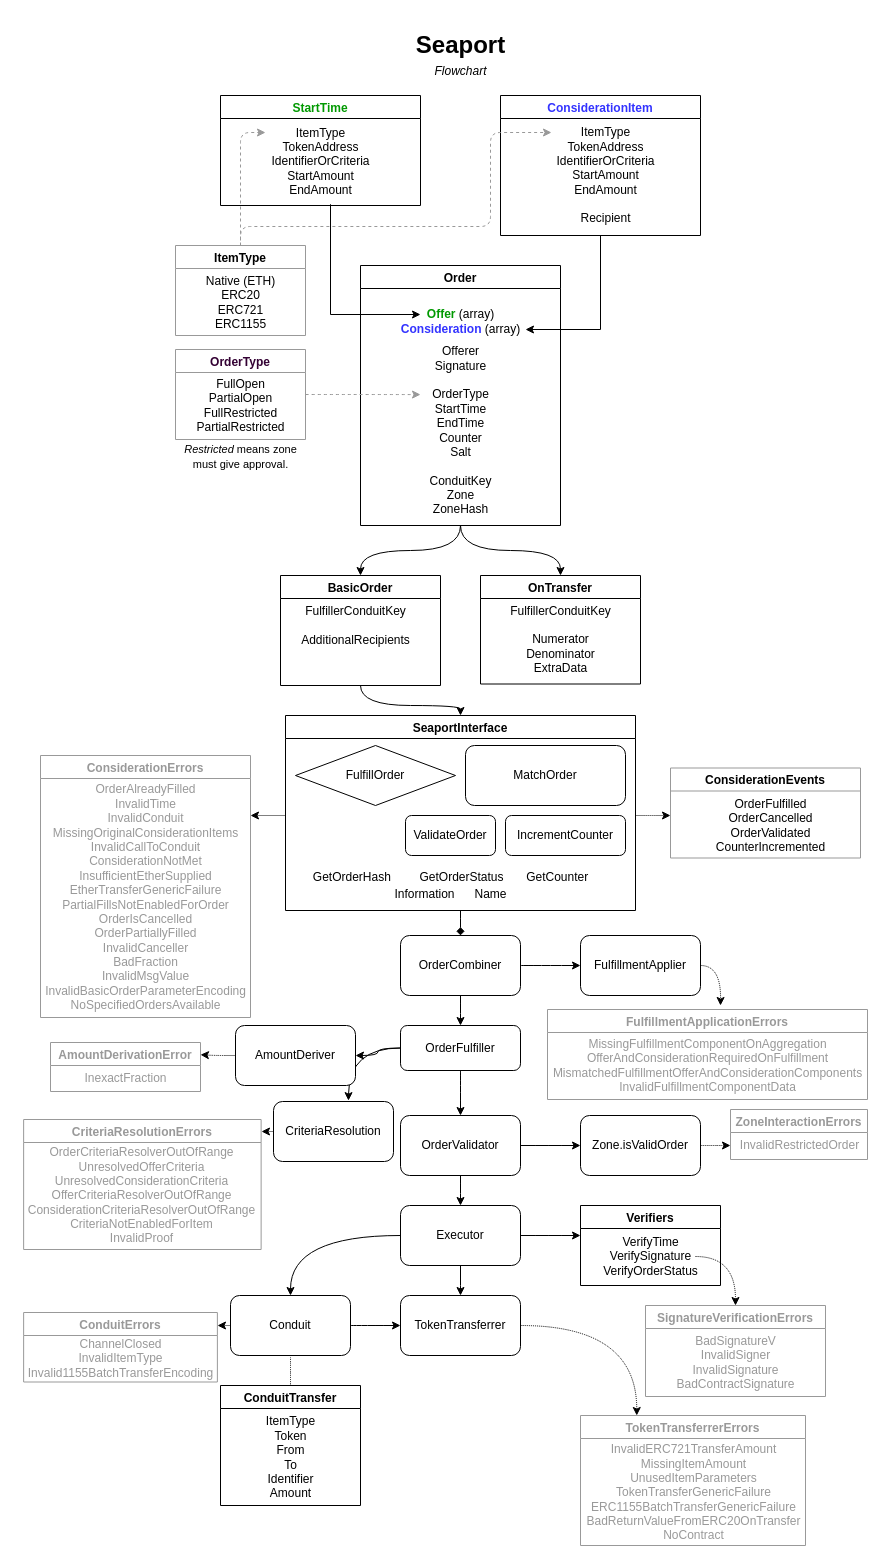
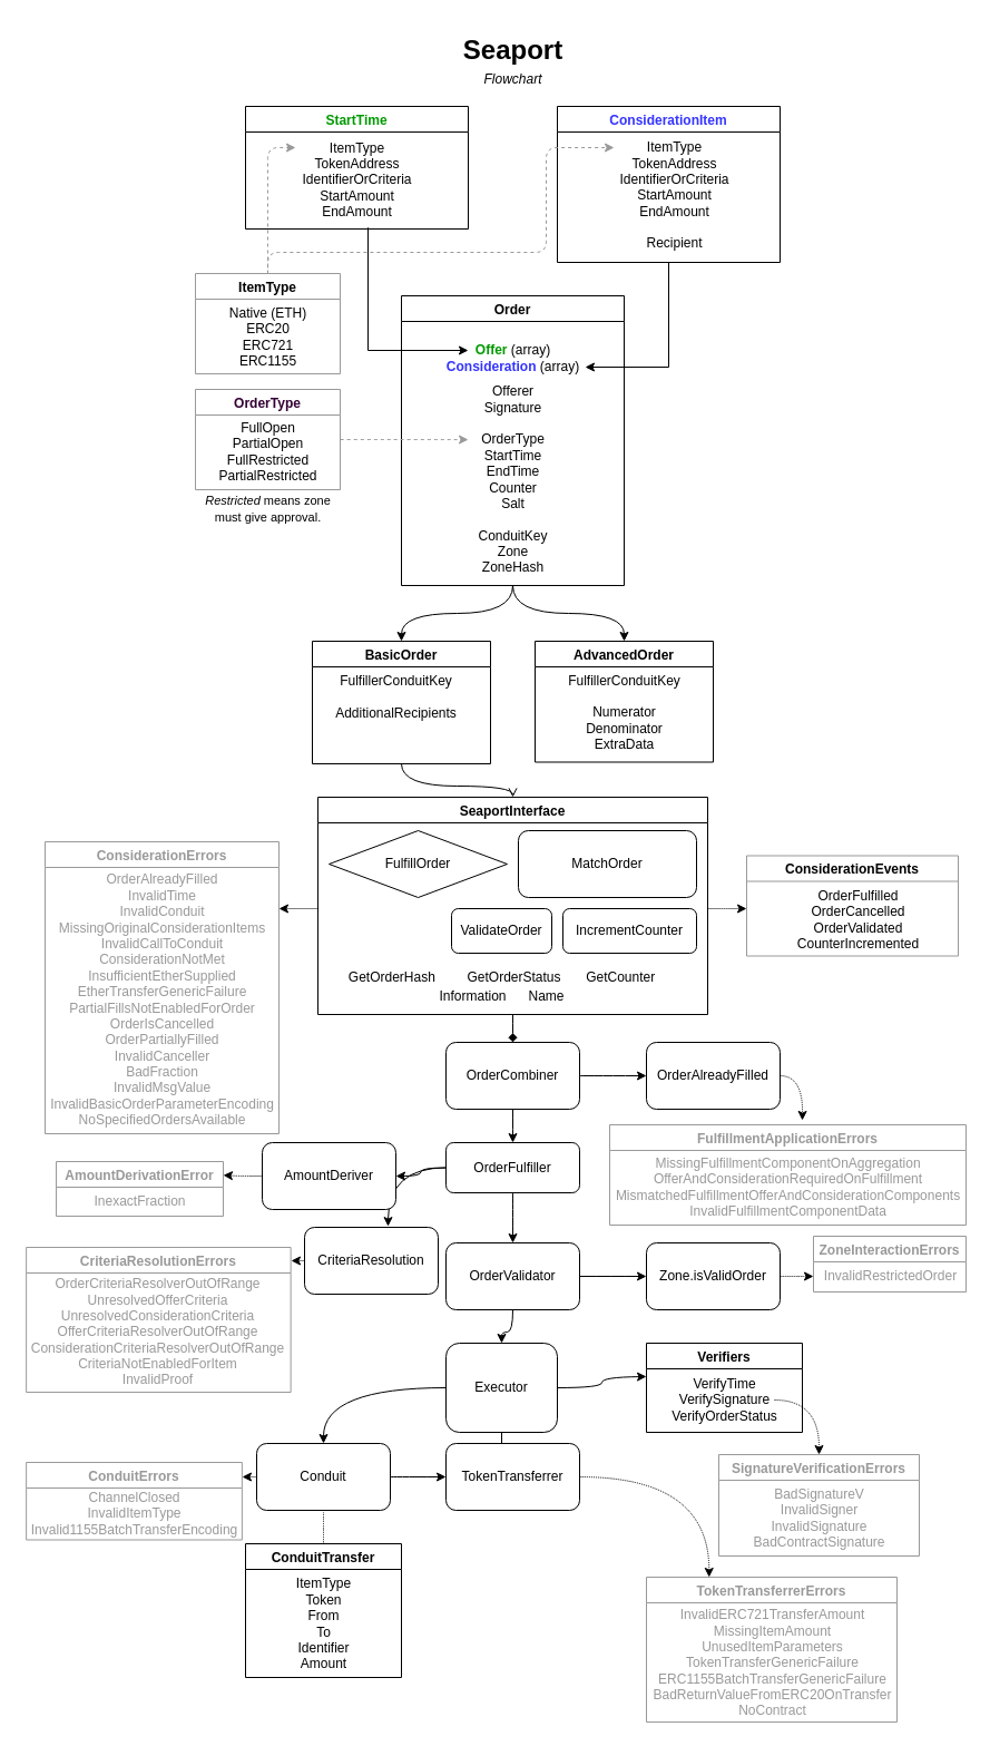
- <mxCell id="46" value="OnTransfer" style="swimlane;" parent="1" vertex="1"><mxGeometry x="480" y="575" width="160" height="108.5" as="geometry" /></mxCell>
+ <mxCell id="46" value="AdvancedOrder" style="swimlane;" parent="1" vertex="1"><mxGeometry x="480" y="575" width="160" height="108.5" as="geometry" /></mxCell>
- <mxCell id="52" style="edgeStyle=orthogonalEdgeStyle;orthogonalLoop=1;jettySize=auto;html=1;curved=1;" parent="1" source="53" target="34" edge="1"><mxGeometry relative="1" as="geometry" /></mxCell>
+ <mxCell id="52" style="edgeStyle=orthogonalEdgeStyle;orthogonalLoop=1;jettySize=auto;html=1;curved=1;endArrow=open;" parent="1" source="53" target="34" edge="1"><mxGeometry relative="1" as="geometry" /></mxCell>
- <mxCell id="79" value="FulfillmentApplier" style="rounded=1;whiteSpace=wrap;html=1;strokeColor=#000000;" parent="1" vertex="1"><mxGeometry x="580" y="935" width="120" height="60" as="geometry" /></mxCell>
+ <mxCell id="79" value="OrderAlreadyFilled" style="rounded=1;whiteSpace=wrap;html=1;strokeColor=#000000;" parent="1" vertex="1"><mxGeometry x="580" y="935" width="120" height="60" as="geometry" /></mxCell>
- <mxCell id="27" value="Executor" style="rounded=1;whiteSpace=wrap;html=1;" parent="1" vertex="1"><mxGeometry x="400" y="1205" width="120" height="60" as="geometry" /></mxCell>
+ <mxCell id="27" value="Executor" style="rounded=1;whiteSpace=wrap;html=1;" parent="1" vertex="1"><mxGeometry x="400" y="1205" width="100" height="80" as="geometry" /></mxCell>
